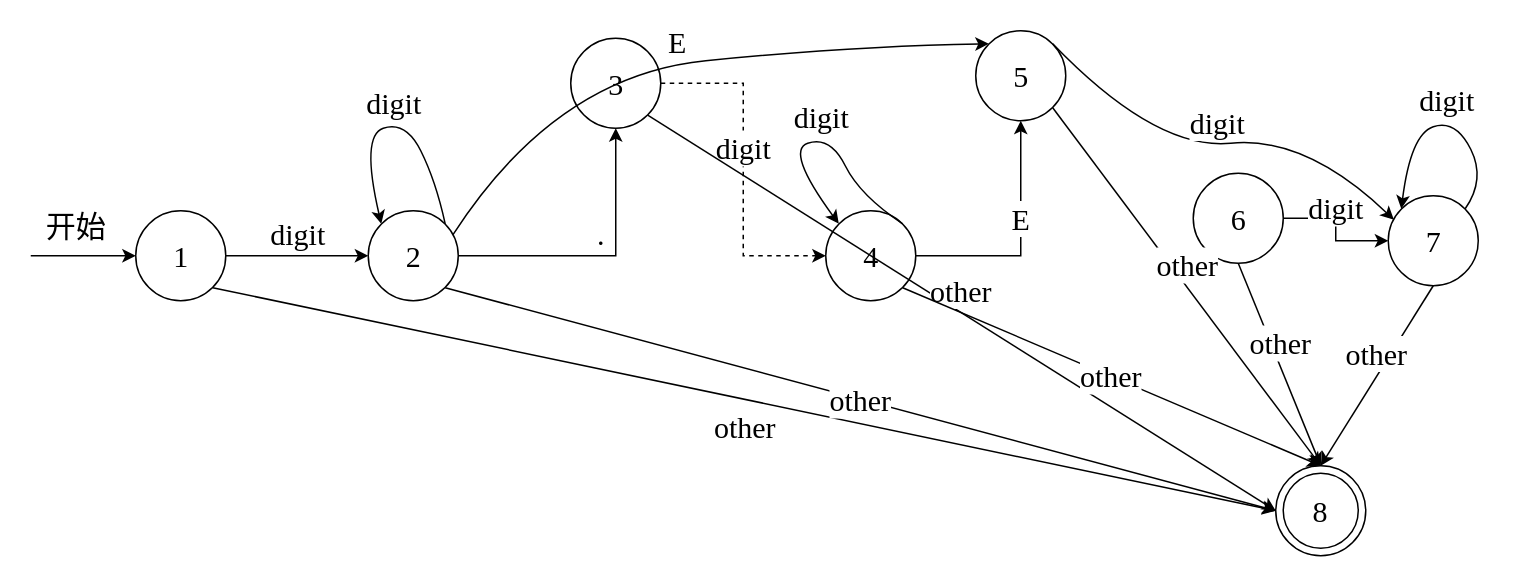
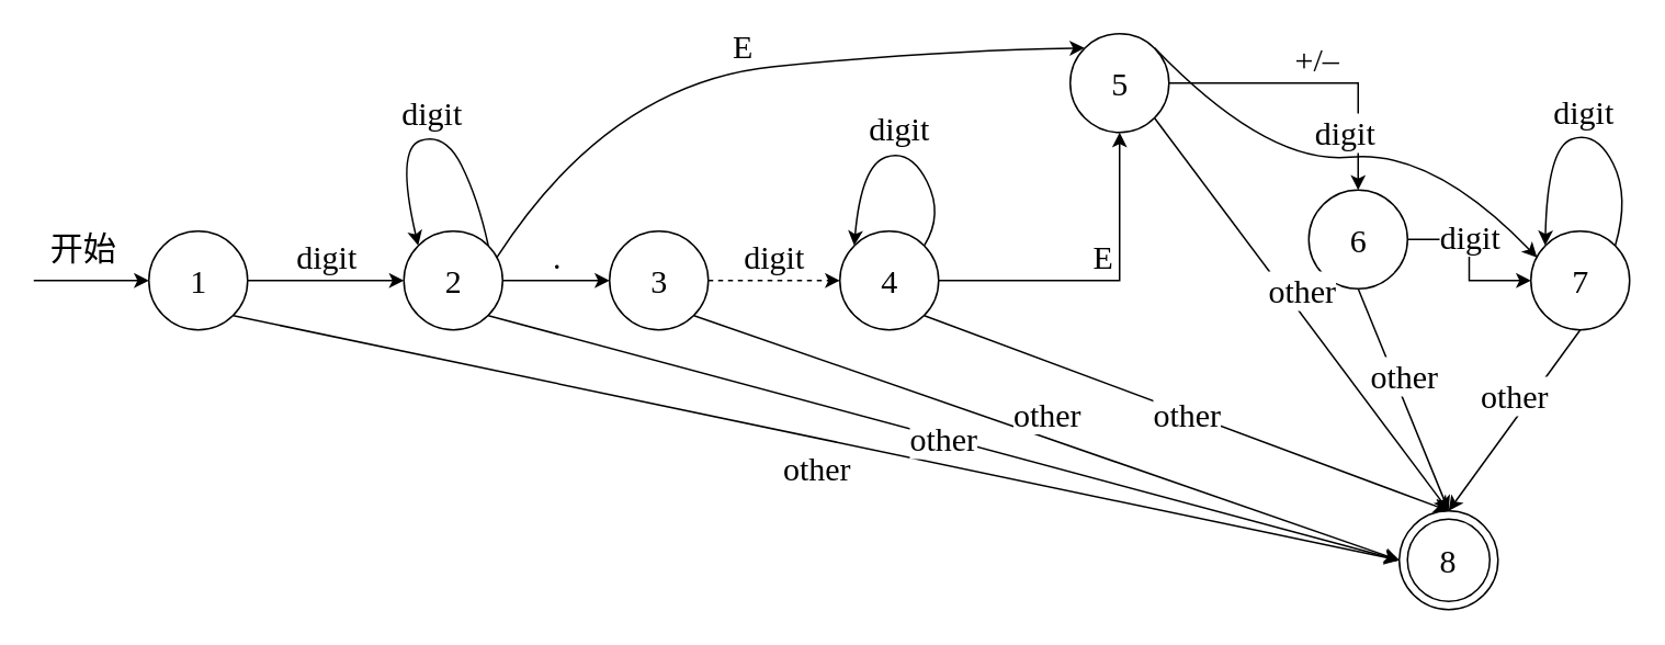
+ <mxCell id="9" value="+/–" style="edgeStyle=orthogonalEdgeStyle;rounded=0;orthogonalLoop=1;jettySize=auto;html=1;fontFamily=Times New Roman;fontSize=20;labelPosition=center;verticalLabelPosition=top;align=center;verticalAlign=bottom;" edge="1" parent="1" source="10" target="12"><mxGeometry relative="1" as="geometry" /></mxCell>
- <mxCell id="6" value="3" style="verticalLabelPosition=middle;verticalAlign=middle;html=1;shape=mxgraph.flowchart.on-page_reference;perimeterSpacing=0;fontFamily=Times New Roman;labelPosition=center;align=center;fontSize=20;" vertex="1" parent="1"><mxGeometry x="380" y="25" width="60" height="60" as="geometry" /></mxCell>
+ <mxCell id="6" value="3" style="verticalLabelPosition=middle;verticalAlign=middle;html=1;shape=mxgraph.flowchart.on-page_reference;perimeterSpacing=0;fontFamily=Times New Roman;labelPosition=center;align=center;fontSize=20;" vertex="1" parent="1"><mxGeometry x="370" y="140" width="60" height="60" as="geometry" /></mxCell>
- <mxCell id="14" value="7" style="verticalLabelPosition=middle;verticalAlign=middle;html=1;shape=mxgraph.flowchart.on-page_reference;perimeterSpacing=0;labelPosition=center;align=center;fontFamily=Times New Roman;fontSize=20;" vertex="1" parent="1"><mxGeometry x="925" y="130" width="60" height="60" as="geometry" /></mxCell>
+ <mxCell id="14" value="7" style="verticalLabelPosition=middle;verticalAlign=middle;html=1;shape=mxgraph.flowchart.on-page_reference;perimeterSpacing=0;labelPosition=center;align=center;fontFamily=Times New Roman;fontSize=20;" vertex="1" parent="1"><mxGeometry x="930" y="140" width="60" height="60" as="geometry" /></mxCell>
- <mxCell id="8" value="4" style="verticalLabelPosition=middle;verticalAlign=middle;html=1;shape=mxgraph.flowchart.on-page_reference;perimeterSpacing=0;fontFamily=Times New Roman;fontSize=20;labelPosition=center;align=center;" vertex="1" parent="1"><mxGeometry x="550" y="140" width="60" height="60" as="geometry" /></mxCell>
+ <mxCell id="8" value="4" style="verticalLabelPosition=middle;verticalAlign=middle;html=1;shape=mxgraph.flowchart.on-page_reference;perimeterSpacing=0;fontFamily=Times New Roman;fontSize=20;labelPosition=center;align=center;" vertex="1" parent="1"><mxGeometry x="510" y="140" width="60" height="60" as="geometry" /></mxCell>
